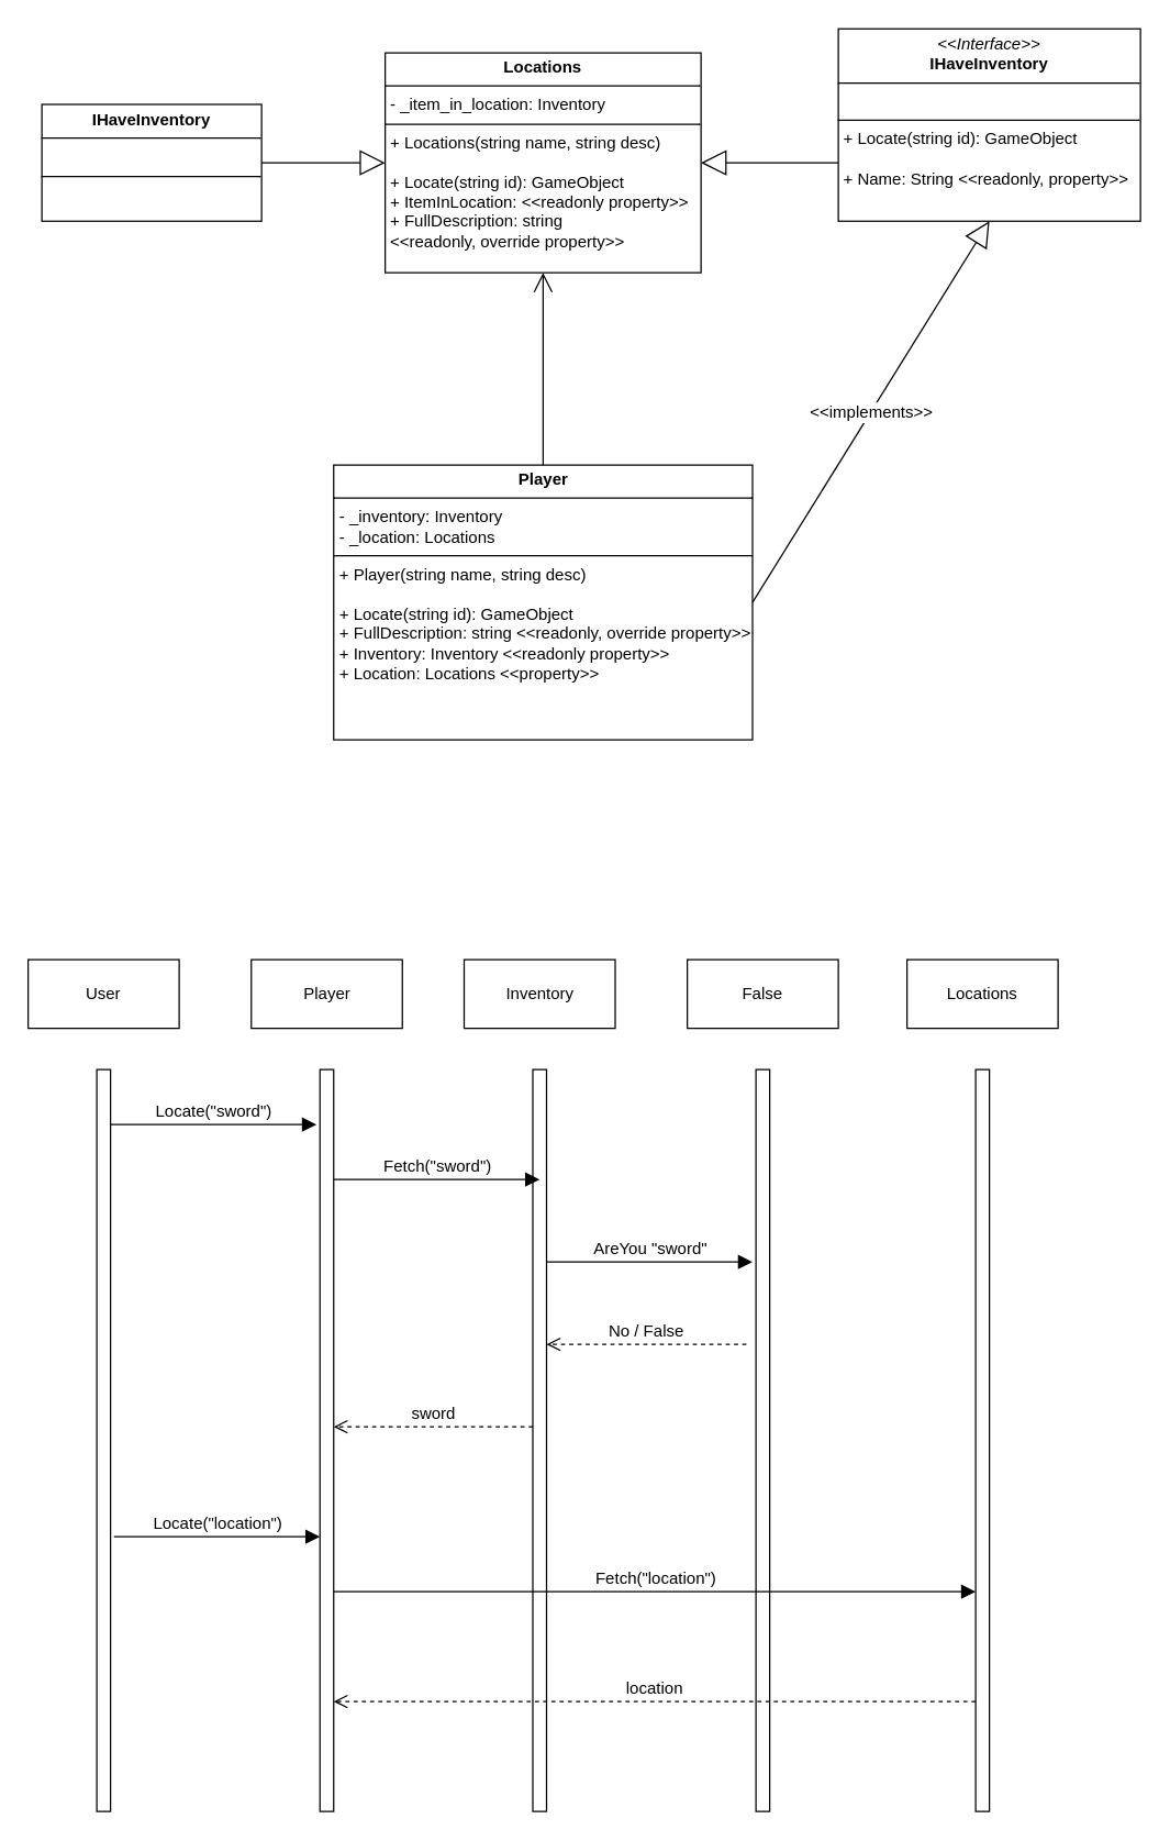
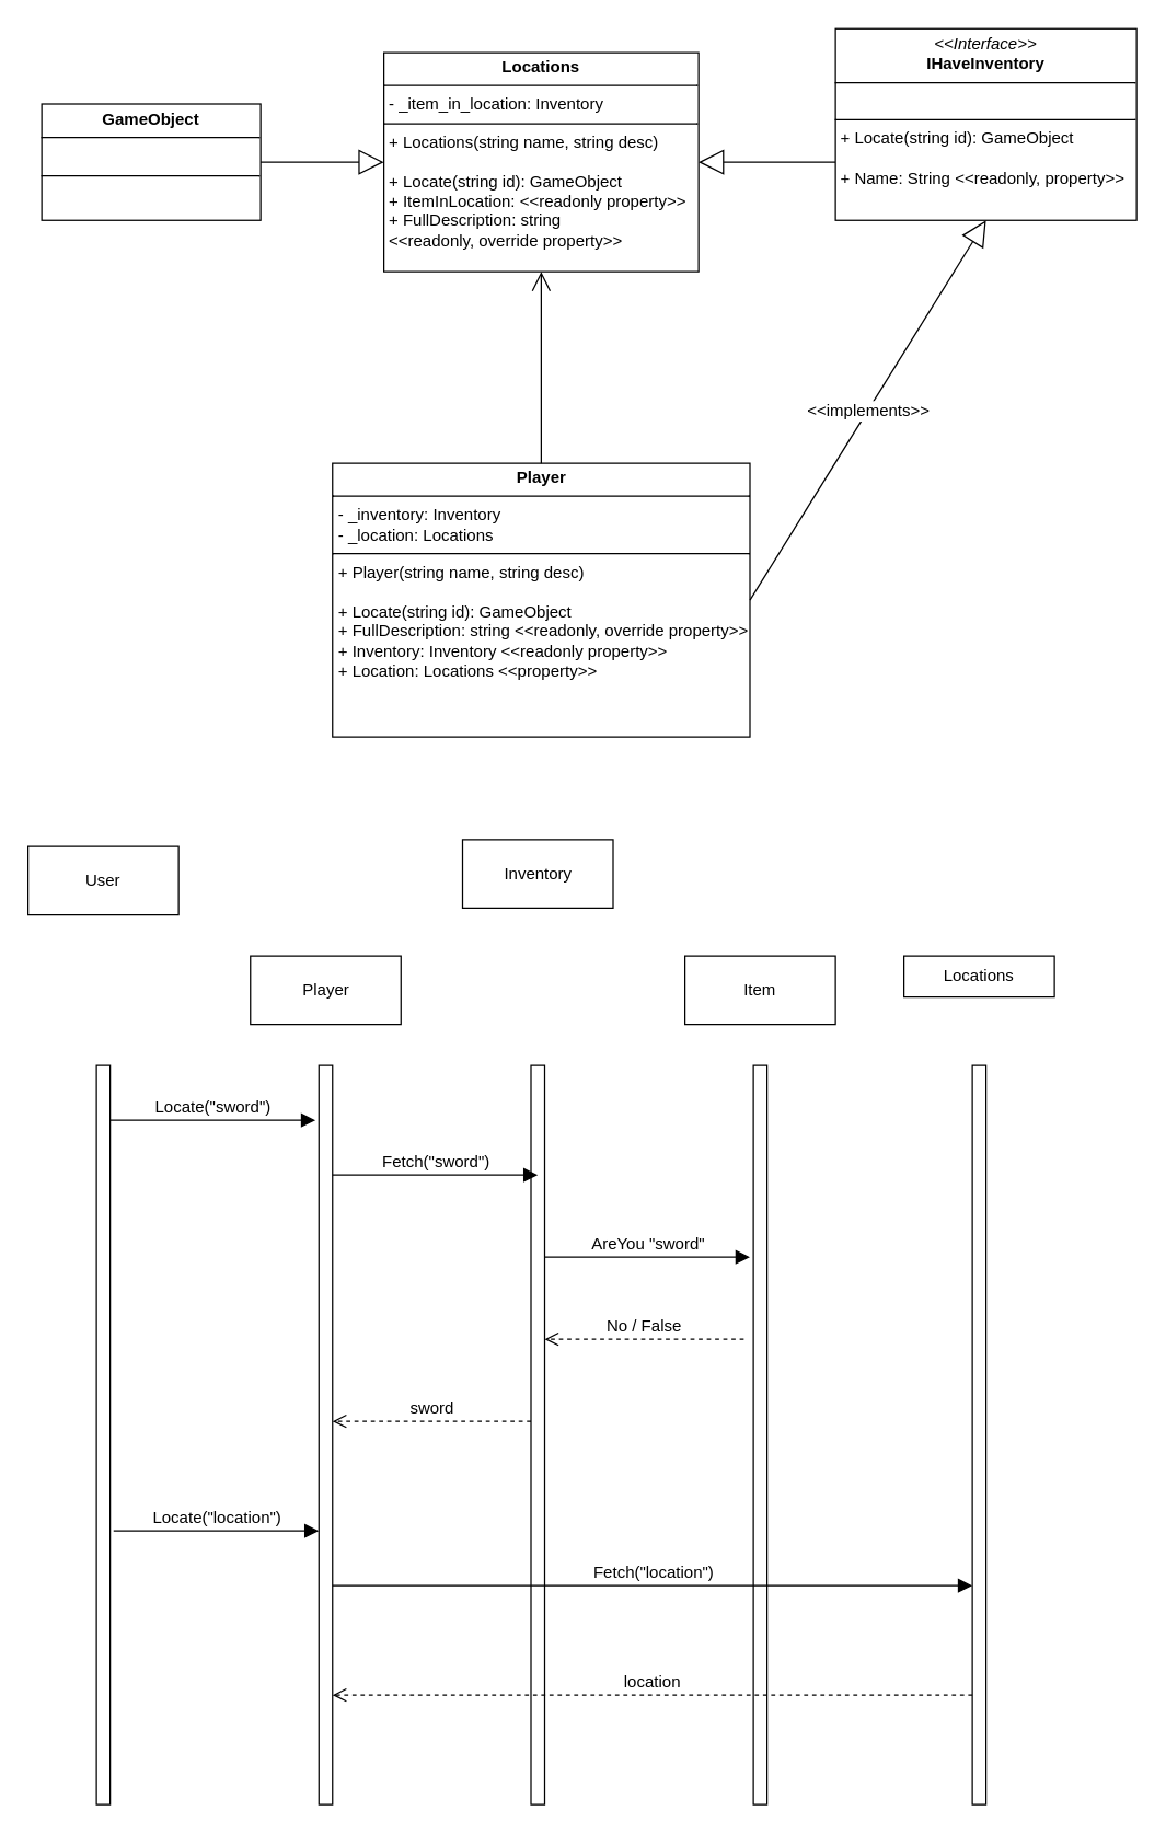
- <mxCell id="3" value="&lt;p style=&quot;margin:0px;margin-top:4px;text-align:center;&quot;&gt;&lt;b&gt;IHaveInventory&lt;/b&gt;&lt;/p&gt;&lt;hr size=&quot;1&quot; style=&quot;border-style:solid;&quot;&gt;&lt;p style=&quot;margin:0px;margin-left:4px;&quot;&gt;&amp;nbsp;&lt;/p&gt;&lt;hr size=&quot;1&quot; style=&quot;border-style:solid;&quot;&gt;&lt;p style=&quot;margin:0px;margin-left:4px;&quot;&gt;&amp;nbsp;&lt;/p&gt;" style="verticalAlign=top;align=left;overflow=fill;html=1;whiteSpace=wrap;" vertex="1" parent="1"><mxGeometry x="30" y="75.5" width="160" height="85" as="geometry" /></mxCell>
+ <mxCell id="3" value="&lt;p style=&quot;margin:0px;margin-top:4px;text-align:center;&quot;&gt;&lt;b&gt;GameObject&lt;/b&gt;&lt;/p&gt;&lt;hr size=&quot;1&quot; style=&quot;border-style:solid;&quot;&gt;&lt;p style=&quot;margin:0px;margin-left:4px;&quot;&gt;&amp;nbsp;&lt;/p&gt;&lt;hr size=&quot;1&quot; style=&quot;border-style:solid;&quot;&gt;&lt;p style=&quot;margin:0px;margin-left:4px;&quot;&gt;&amp;nbsp;&lt;/p&gt;" style="verticalAlign=top;align=left;overflow=fill;html=1;whiteSpace=wrap;" vertex="1" parent="1"><mxGeometry x="30" y="75.5" width="160" height="85" as="geometry" /></mxCell>
- <mxCell id="12" value="User" style="html=1;whiteSpace=wrap;" vertex="1" parent="1"><mxGeometry x="20" y="698" width="110" height="50" as="geometry" /></mxCell>
+ <mxCell id="12" value="User" style="html=1;whiteSpace=wrap;" vertex="1" parent="1"><mxGeometry x="20" y="618" width="110" height="50" as="geometry" /></mxCell>
- <mxCell id="16" value="Inventory" style="html=1;whiteSpace=wrap;" vertex="1" parent="1"><mxGeometry x="337.5" y="698" width="110" height="50" as="geometry" /></mxCell>
+ <mxCell id="16" value="Inventory" style="html=1;whiteSpace=wrap;" vertex="1" parent="1"><mxGeometry x="337.5" y="613" width="110" height="50" as="geometry" /></mxCell>
- <mxCell id="17" value="False" style="html=1;whiteSpace=wrap;" vertex="1" parent="1"><mxGeometry x="500" y="698" width="110" height="50" as="geometry" /></mxCell>
+ <mxCell id="17" value="Item" style="html=1;whiteSpace=wrap;" vertex="1" parent="1"><mxGeometry x="500" y="698" width="110" height="50" as="geometry" /></mxCell>
- <mxCell id="19" value="Locations" style="html=1;whiteSpace=wrap;" vertex="1" parent="1"><mxGeometry x="660" y="698" width="110" height="50" as="geometry" /></mxCell>
+ <mxCell id="19" value="Locations" style="html=1;whiteSpace=wrap;" vertex="1" parent="1"><mxGeometry x="660" y="698" width="110" height="30" as="geometry" /></mxCell>
